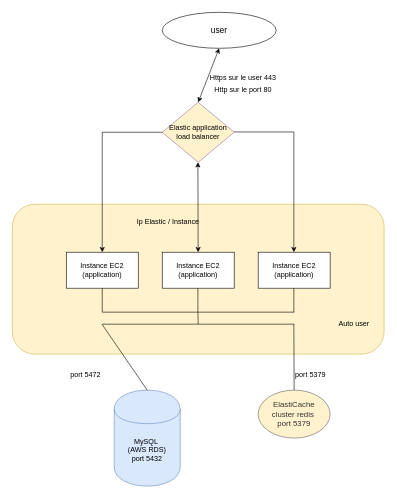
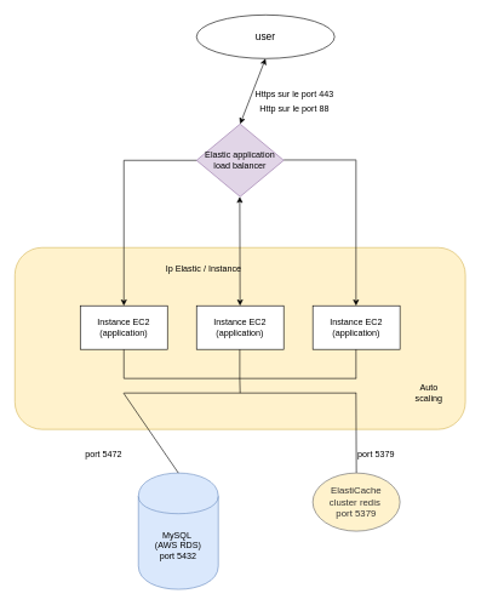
- <mxCell id="6" value="Https sur le user 443" style="text;html=1;strokeColor=none;fillColor=none;align=center;verticalAlign=middle;whiteSpace=wrap;rounded=0;" vertex="1" parent="1"><mxGeometry x="340" y="120" width="130" height="20" as="geometry" /></mxCell>
+ <mxCell id="6" value="Https sur le port 443" style="text;html=1;strokeColor=none;fillColor=none;align=center;verticalAlign=middle;whiteSpace=wrap;rounded=0;" vertex="1" parent="1"><mxGeometry x="340" y="120" width="130" height="20" as="geometry" /></mxCell>
- <mxCell id="26" value="Http sur le port 80" style="text;html=1;strokeColor=none;fillColor=none;align=center;verticalAlign=middle;whiteSpace=wrap;rounded=0;" vertex="1" parent="1"><mxGeometry x="340" y="140" width="130" height="20" as="geometry" /></mxCell>
+ <mxCell id="26" value="Http sur le port 88" style="text;html=1;strokeColor=none;fillColor=none;align=center;verticalAlign=middle;whiteSpace=wrap;rounded=0;" vertex="1" parent="1"><mxGeometry x="340" y="140" width="130" height="20" as="geometry" /></mxCell>
- <mxCell id="3" value="Elastic application load balancer" style="rhombus;whiteSpace=wrap;html=1;fillColor=#fff2cc;strokeColor=#9673a6;" vertex="1" parent="1"><mxGeometry x="270" y="170" width="120" height="100" as="geometry" /></mxCell>
+ <mxCell id="3" value="Elastic application load balancer" style="rhombus;whiteSpace=wrap;html=1;fillColor=#e1d5e7;strokeColor=#9673a6;" vertex="1" parent="1"><mxGeometry x="270" y="170" width="120" height="100" as="geometry" /></mxCell>
- <mxCell id="29" value="Auto user" style="text;html=1;strokeColor=none;fillColor=none;align=center;verticalAlign=middle;whiteSpace=wrap;rounded=0;" vertex="1" parent="1"><mxGeometry x="560" y="530" width="60" height="20" as="geometry" /></mxCell>
+ <mxCell id="29" value="Auto scaling" style="text;html=1;strokeColor=none;fillColor=none;align=center;verticalAlign=middle;whiteSpace=wrap;rounded=0;" vertex="1" parent="1"><mxGeometry x="560" y="530" width="60" height="20" as="geometry" /></mxCell>
